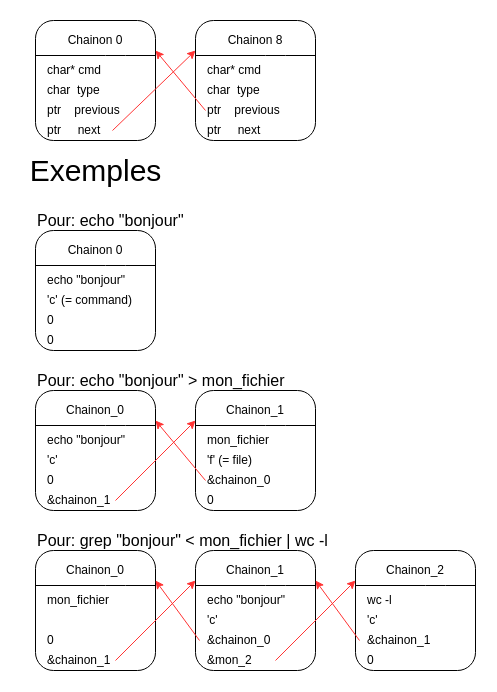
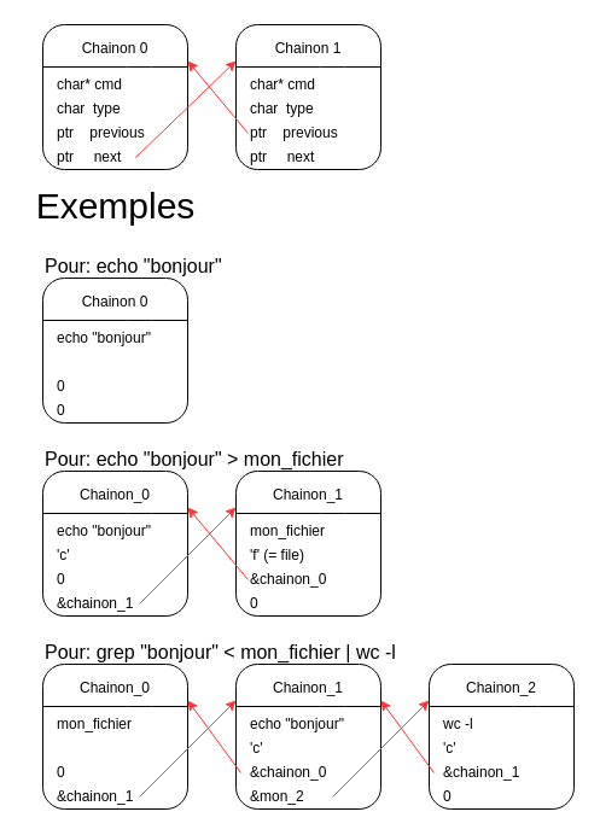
- <mxCell id="29" value="Chainon 8" style="text;html=1;strokeColor=none;fillColor=none;align=center;verticalAlign=middle;whiteSpace=wrap;rounded=0;" vertex="1" parent="1"><mxGeometry x="205" y="30" width="100" height="20" as="geometry" /></mxCell>
+ <mxCell id="29" value="Chainon 1" style="text;html=1;strokeColor=none;fillColor=none;align=center;verticalAlign=middle;whiteSpace=wrap;rounded=0;" vertex="1" parent="1"><mxGeometry x="205" y="30" width="100" height="20" as="geometry" /></mxCell>
- <mxCell id="7" value="'c' (= command)" style="text;html=1;strokeColor=none;fillColor=none;align=left;verticalAlign=middle;whiteSpace=wrap;rounded=0;" vertex="1" parent="1"><mxGeometry x="45" y="290" width="110" height="20" as="geometry" /></mxCell>
